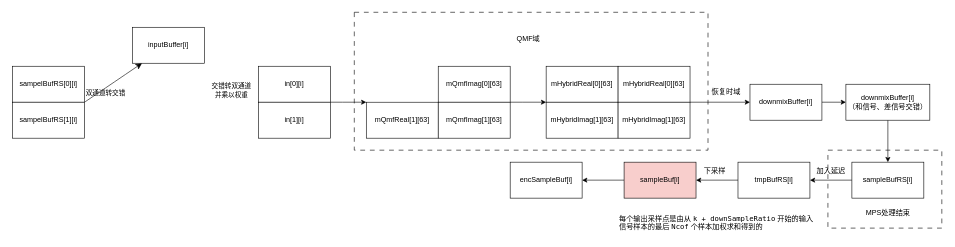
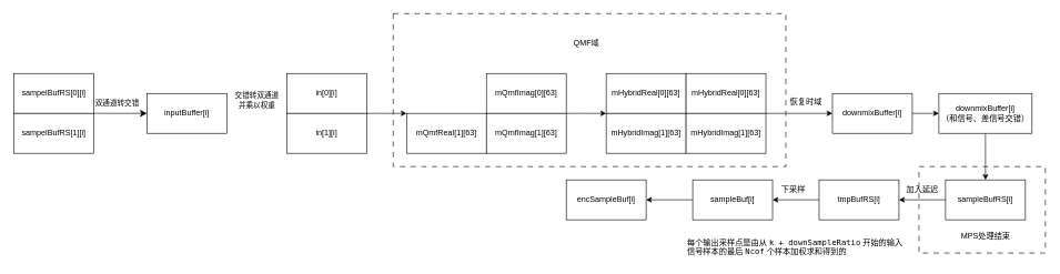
- <mxCell id="5" value="inputBuffer[i]" style="whiteSpace=wrap;html=1;rounded=0;" parent="1" vertex="1"><mxGeometry x="220" y="45" width="120" height="60" as="geometry" /></mxCell>
+ <mxCell id="5" value="inputBuffer[i]" style="whiteSpace=wrap;html=1;rounded=0;" parent="1" vertex="1"><mxGeometry x="220" y="140" width="120" height="60" as="geometry" /></mxCell>
- <mxCell id="36" value="sampleBuf[i]" style="whiteSpace=wrap;html=1;rounded=0;fillColor=#f8cecc;" parent="1" vertex="1"><mxGeometry x="1040" y="270" width="120" height="60" as="geometry" /></mxCell>
+ <mxCell id="36" value="sampleBuf[i]" style="whiteSpace=wrap;html=1;rounded=0;" parent="1" vertex="1"><mxGeometry x="1040" y="270" width="120" height="60" as="geometry" /></mxCell>
